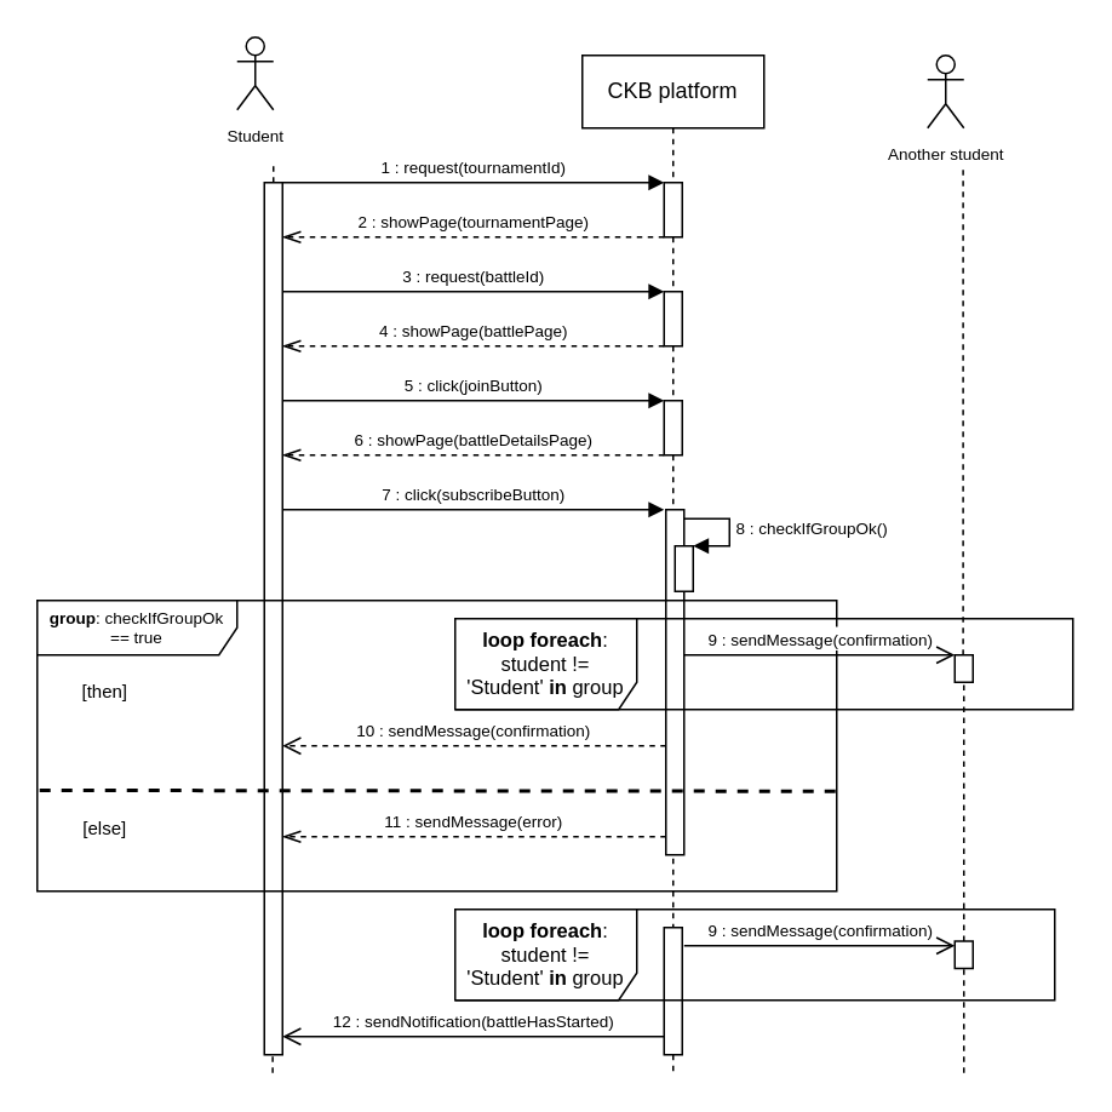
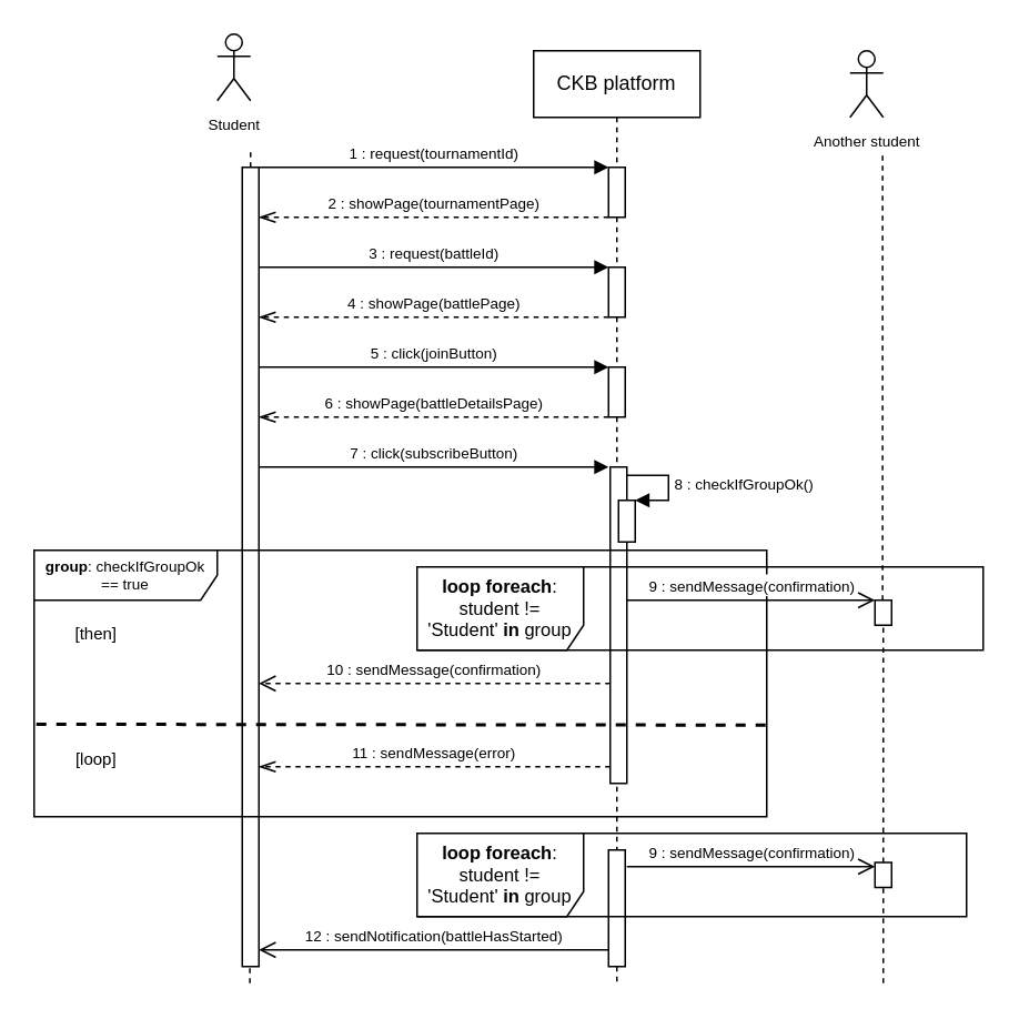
- <mxCell id="37" value="[else]" style="text;html=1;strokeColor=none;fillColor=none;align=center;verticalAlign=middle;whiteSpace=wrap;rounded=0;fontSize=10;" vertex="1" parent="1"><mxGeometry x="40" y="450" width="35" height="10" as="geometry" /></mxCell>
+ <mxCell id="37" value="[loop]" style="text;html=1;strokeColor=none;fillColor=none;align=center;verticalAlign=middle;whiteSpace=wrap;rounded=0;fontSize=10;" vertex="1" parent="1"><mxGeometry x="40" y="450" width="35" height="10" as="geometry" /></mxCell>
